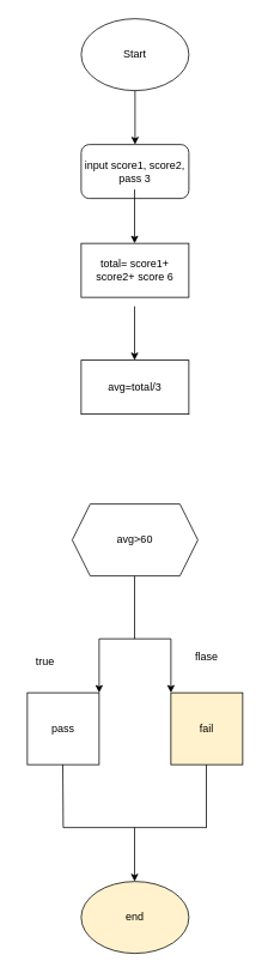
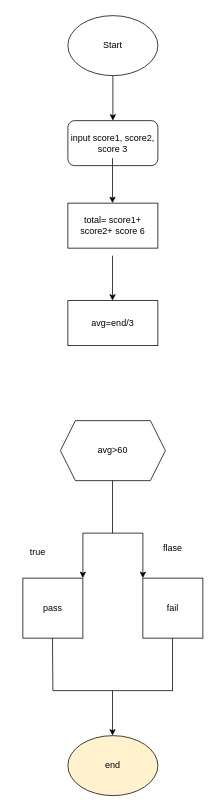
- <mxCell id="3" value="input score1, score2, pass 3" style="rounded=1;whiteSpace=wrap;html=1;" vertex="1" parent="1"><mxGeometry x="90" y="160" width="120" height="60" as="geometry" /></mxCell>
+ <mxCell id="3" value="input score1, score2, score 3" style="rounded=1;whiteSpace=wrap;html=1;" vertex="1" parent="1"><mxGeometry x="90" y="160" width="120" height="60" as="geometry" /></mxCell>
- <mxCell id="9" value="avg=total/3" style="rounded=0;whiteSpace=wrap;html=1;" vertex="1" parent="1"><mxGeometry x="90" y="400" width="120" height="60" as="geometry" /></mxCell>
+ <mxCell id="9" value="avg=end/3" style="rounded=0;whiteSpace=wrap;html=1;" vertex="1" parent="1"><mxGeometry x="90" y="400" width="120" height="60" as="geometry" /></mxCell>
- <mxCell id="15" value="fail" style="whiteSpace=wrap;html=1;aspect=fixed;fillColor=#fff2cc;" vertex="1" parent="1"><mxGeometry x="190" y="770" width="80" height="80" as="geometry" /></mxCell>
+ <mxCell id="15" value="fail" style="whiteSpace=wrap;html=1;aspect=fixed;" vertex="1" parent="1"><mxGeometry x="190" y="770" width="80" height="80" as="geometry" /></mxCell>
